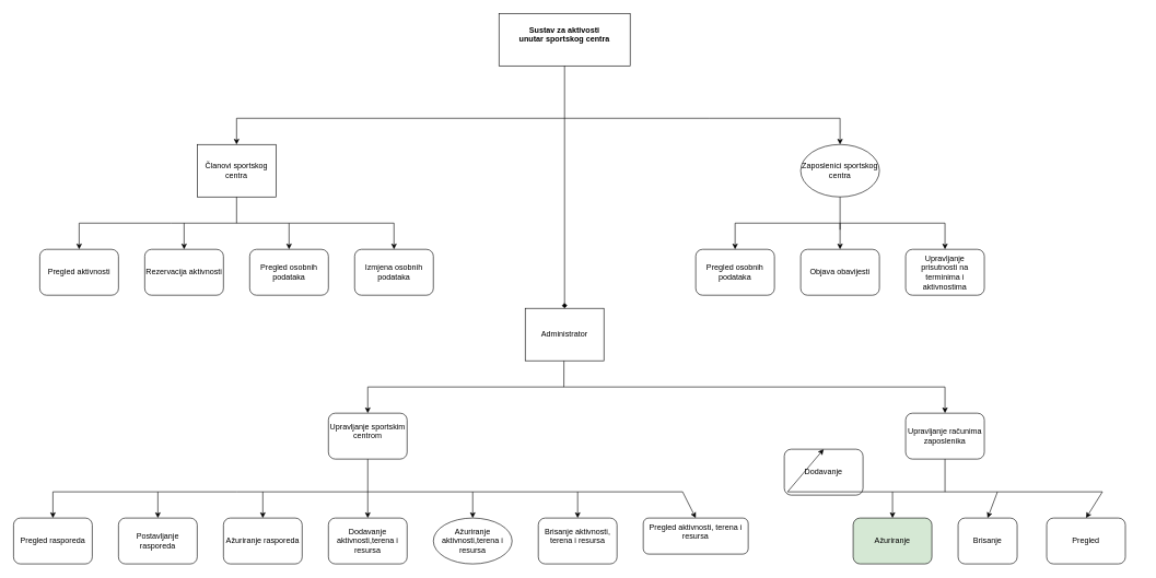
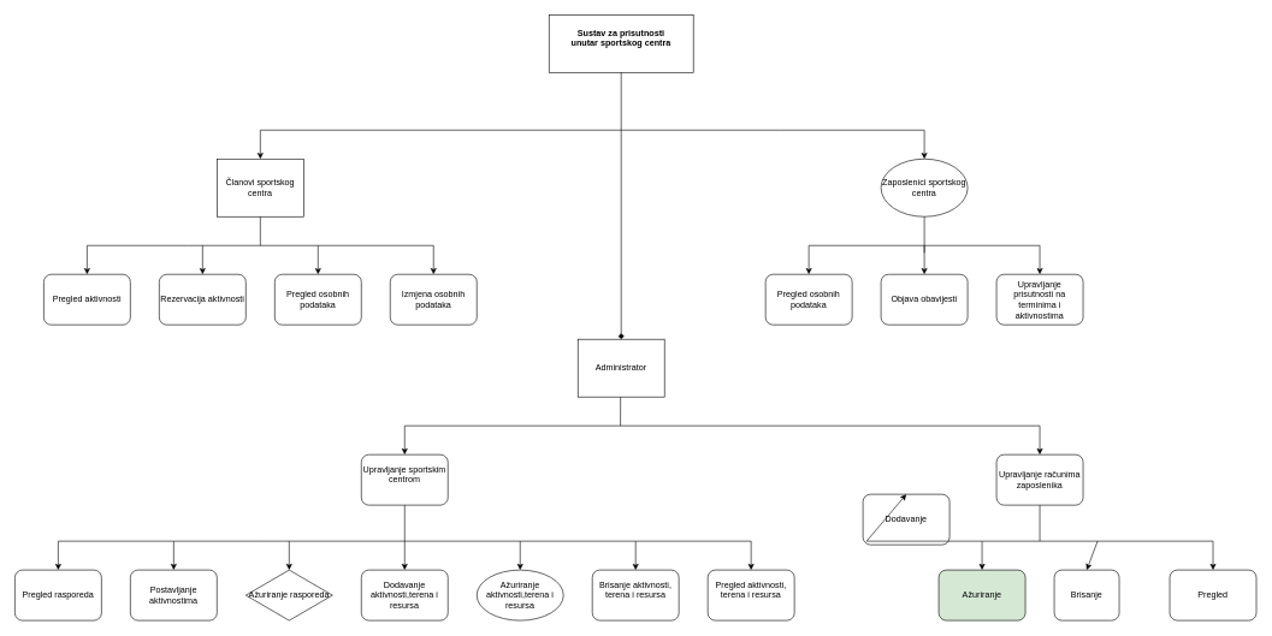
- <mxCell id="2" value="&lt;b&gt;Sustav za aktivosti&lt;/b&gt;&lt;div&gt;&lt;b&gt;unutar sportskog centra&lt;/b&gt;&lt;/div&gt;&lt;div&gt;&lt;br&gt;&lt;/div&gt;" style="rounded=0;whiteSpace=wrap;html=1;align=center;verticalAlign=middle;" parent="1" vertex="1"><mxGeometry x="760" y="20" width="200" height="80" as="geometry" /></mxCell>
+ <mxCell id="2" value="&lt;b&gt;Sustav za prisutnosti&lt;/b&gt;&lt;div&gt;&lt;b&gt;unutar sportskog centra&lt;/b&gt;&lt;/div&gt;&lt;div&gt;&lt;br&gt;&lt;/div&gt;" style="rounded=0;whiteSpace=wrap;html=1;align=center;verticalAlign=middle;" parent="1" vertex="1"><mxGeometry x="760" y="20" width="200" height="80" as="geometry" /></mxCell>
- <mxCell id="38" value="Pregled aktivnosti, terena i resursa&lt;div&gt;&lt;br&gt;&lt;/div&gt;" style="rounded=1;whiteSpace=wrap;html=1;align=center;" parent="1" vertex="1"><mxGeometry x="980" y="790" width="160" height="55" as="geometry" /></mxCell>
+ <mxCell id="38" value="Pregled aktivnosti, terena i resursa&lt;div&gt;&lt;br&gt;&lt;/div&gt;" style="rounded=1;whiteSpace=wrap;html=1;align=center;" parent="1" vertex="1"><mxGeometry x="980" y="790" width="120" height="70" as="geometry" /></mxCell>
- <mxCell id="23" value="Postavljanje rasporeda" style="rounded=1;whiteSpace=wrap;html=1;align=center;" parent="1" vertex="1"><mxGeometry x="180" y="790" width="120" height="70" as="geometry" /></mxCell>
+ <mxCell id="23" value="Postavljanje aktivnostima" style="rounded=1;whiteSpace=wrap;html=1;align=center;" parent="1" vertex="1"><mxGeometry x="180" y="790" width="120" height="70" as="geometry" /></mxCell>
- <mxCell id="25" value="Ažuriranje rasporeda" style="rounded=1;whiteSpace=wrap;html=1;align=center;" parent="1" vertex="1"><mxGeometry x="340" y="790" width="120" height="70" as="geometry" /></mxCell>
+ <mxCell id="25" value="Ažuriranje rasporeda" style="rhombus;whiteSpace=wrap;html=1;align=center;" parent="1" vertex="1"><mxGeometry x="340" y="790" width="120" height="70" as="geometry" /></mxCell>
- <mxCell id="47" value="&lt;div&gt;Pregled&lt;/div&gt;" style="rounded=1;whiteSpace=wrap;html=1;align=center;" parent="1" vertex="1"><mxGeometry x="1595" y="790" width="120" height="70" as="geometry" /></mxCell>
+ <mxCell id="47" value="&lt;div&gt;Pregled&lt;/div&gt;" style="rounded=1;whiteSpace=wrap;html=1;align=center;" parent="1" vertex="1"><mxGeometry x="1620" y="790" width="120" height="70" as="geometry" /></mxCell>
